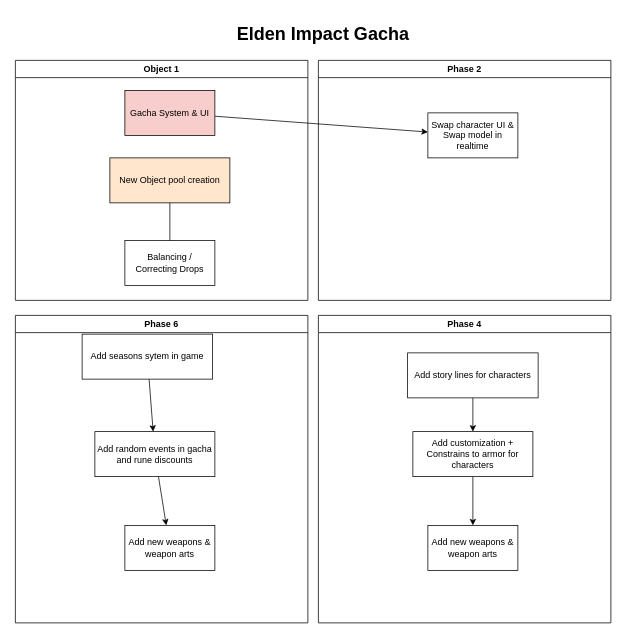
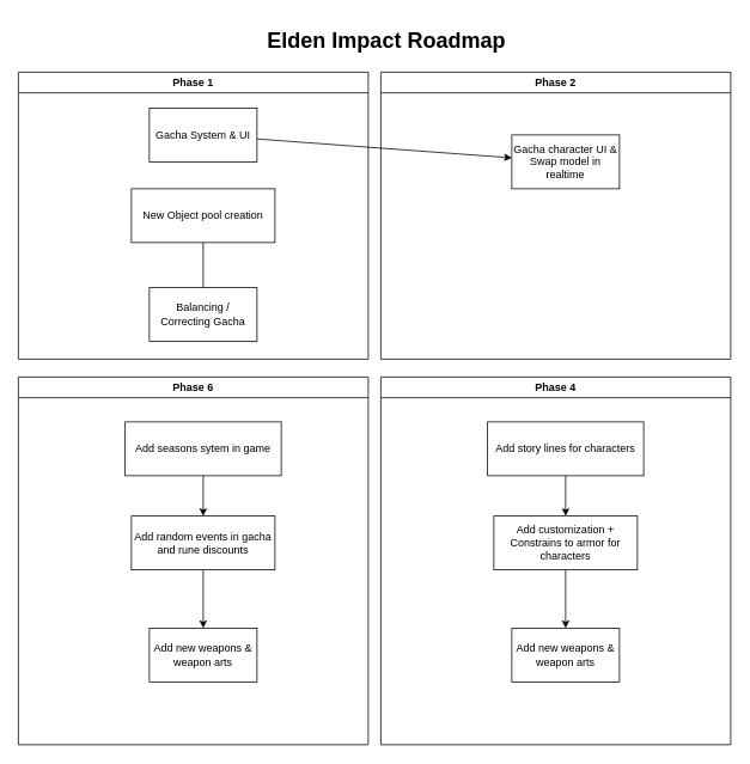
- <mxCell id="2" value="Elden Impact Gacha" style="text;strokeColor=none;fillColor=none;html=1;fontSize=24;fontStyle=1;verticalAlign=middle;align=center;" vertex="1" parent="1"><mxGeometry x="50" width="760" height="50" as="geometry" y="20" /></mxCell>
+ <mxCell id="2" value="Elden Impact Roadmap" style="text;strokeColor=none;fillColor=none;html=1;fontSize=24;fontStyle=1;verticalAlign=middle;align=center;" vertex="1" parent="1"><mxGeometry x="50" width="760" height="50" as="geometry" y="20" /></mxCell>
- <mxCell id="3" value="Object 1" style="swimlane;" vertex="1" parent="1"><mxGeometry x="20" y="80" width="390" height="320" as="geometry" /></mxCell>
+ <mxCell id="3" value="Phase 1" style="swimlane;" vertex="1" parent="1"><mxGeometry x="20" y="80" width="390" height="320" as="geometry" /></mxCell>
- <mxCell id="5" value="Gacha System &amp;amp; UI" style="whiteSpace=wrap;html=1;fillColor=#f8cecc;" vertex="1" parent="3"><mxGeometry x="146" y="40" width="120" height="60" as="geometry" /></mxCell>
+ <mxCell id="5" value="Gacha System &amp;amp; UI" style="whiteSpace=wrap;html=1;" vertex="1" parent="3"><mxGeometry x="146" y="40" width="120" height="60" as="geometry" /></mxCell>
- <mxCell id="10" value="Swap character UI &amp;amp; Swap model in realtime" style="whiteSpace=wrap;html=1;" vertex="1" parent="9"><mxGeometry x="146" y="70" width="120" height="60" as="geometry" /></mxCell>
+ <mxCell id="10" value="Gacha character UI &amp;amp; Swap model in realtime" style="whiteSpace=wrap;html=1;" vertex="1" parent="9"><mxGeometry x="146" y="70" width="120" height="60" as="geometry" /></mxCell>
- <mxCell id="6" value="New Object pool creation" style="whiteSpace=wrap;html=1;fillColor=#ffe6cc;" vertex="1" parent="3"><mxGeometry x="126" y="130" width="160" height="60" as="geometry" /></mxCell>
+ <mxCell id="6" value="New Object pool creation" style="whiteSpace=wrap;html=1;" vertex="1" parent="3"><mxGeometry x="126" y="130" width="160" height="60" as="geometry" /></mxCell>
- <mxCell id="7" value="Balancing / Correcting Drops" style="whiteSpace=wrap;html=1;" vertex="1" parent="3"><mxGeometry x="146" y="240" width="120" height="60" as="geometry" /></mxCell>
+ <mxCell id="7" value="Balancing / Correcting Gacha" style="whiteSpace=wrap;html=1;" vertex="1" parent="3"><mxGeometry x="146" y="240" width="120" height="60" as="geometry" /></mxCell>
- <mxCell id="13" value="Add seasons sytem in game" style="whiteSpace=wrap;html=1;" vertex="1" parent="11"><mxGeometry x="89" y="25" width="174" height="60" as="geometry" /></mxCell>
+ <mxCell id="13" value="Add seasons sytem in game" style="whiteSpace=wrap;html=1;" vertex="1" parent="11"><mxGeometry x="119" y="50" width="174" height="60" as="geometry" /></mxCell>
- <mxCell id="15" value="Add random events in gacha and rune discounts" style="whiteSpace=wrap;html=1;" vertex="1" parent="11"><mxGeometry x="106" y="155" width="160" height="60" as="geometry" /></mxCell>
+ <mxCell id="15" value="Add random events in gacha and rune discounts" style="whiteSpace=wrap;html=1;" vertex="1" parent="11"><mxGeometry x="126" y="155" width="160" height="60" as="geometry" /></mxCell>
